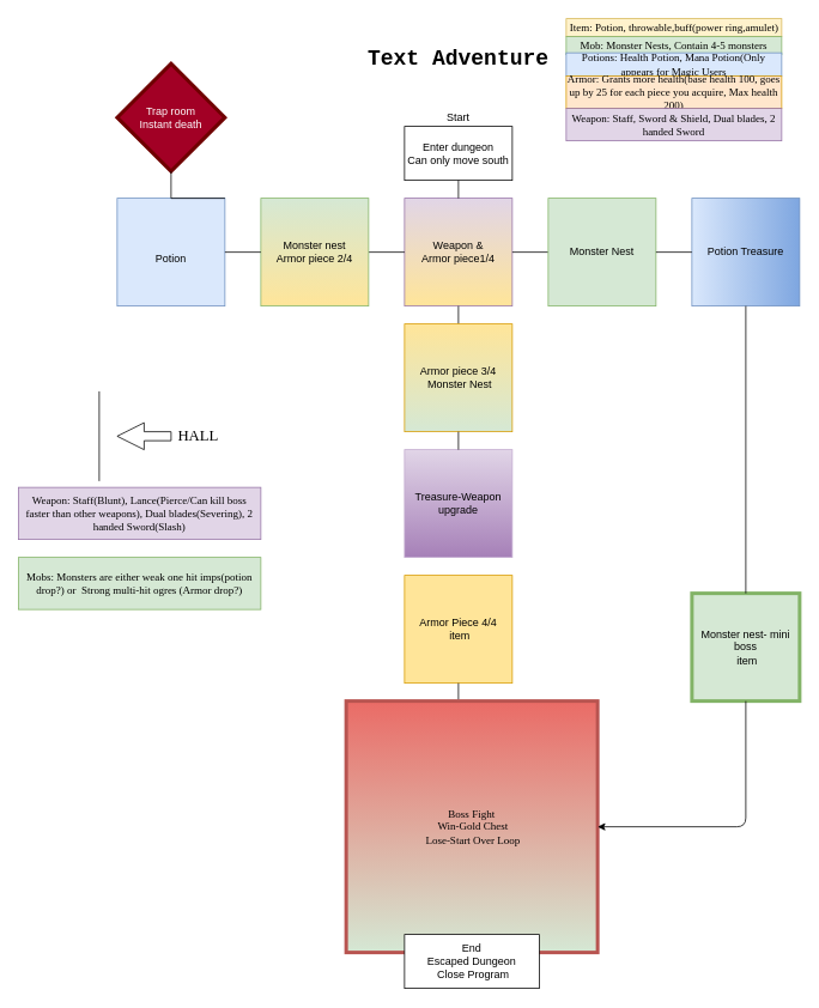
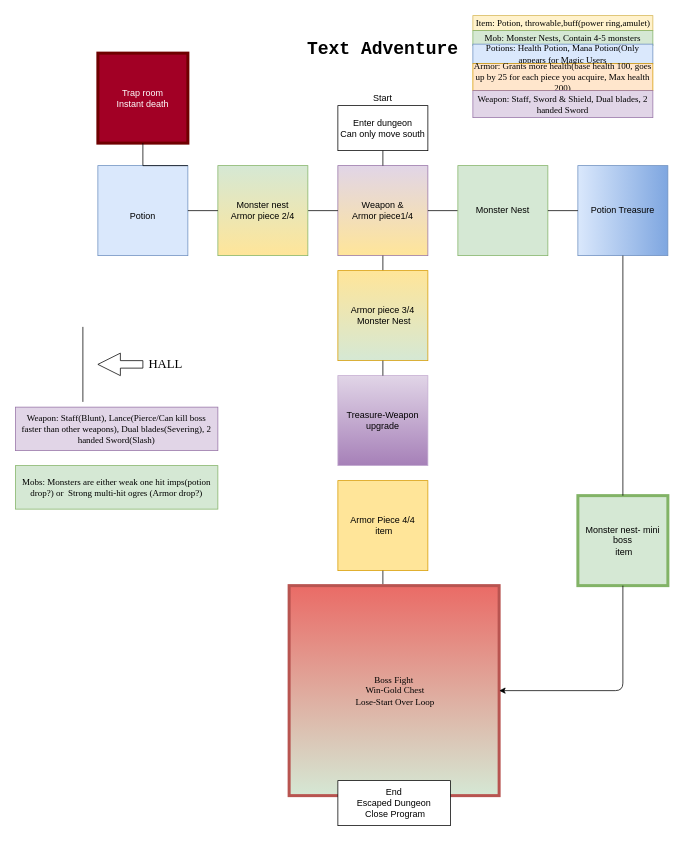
- <mxCell id="16" value="Trap room&lt;br&gt;Instant death" style="rhombus;whiteSpace=wrap;html=1;aspect=fixed;fillColor=#a20025;strokeColor=#6F0000;strokeWidth=4;fontColor=#ffffff;" parent="1" vertex="1"><mxGeometry y="70" width="120" height="120" as="geometry" x="130" /></mxCell>
+ <mxCell id="16" value="Trap room&lt;br&gt;Instant death" style="whiteSpace=wrap;html=1;aspect=fixed;fillColor=#a20025;strokeColor=#6F0000;strokeWidth=4;fontColor=#ffffff;" parent="1" vertex="1"><mxGeometry y="70" width="120" height="120" as="geometry" x="130" /></mxCell>
